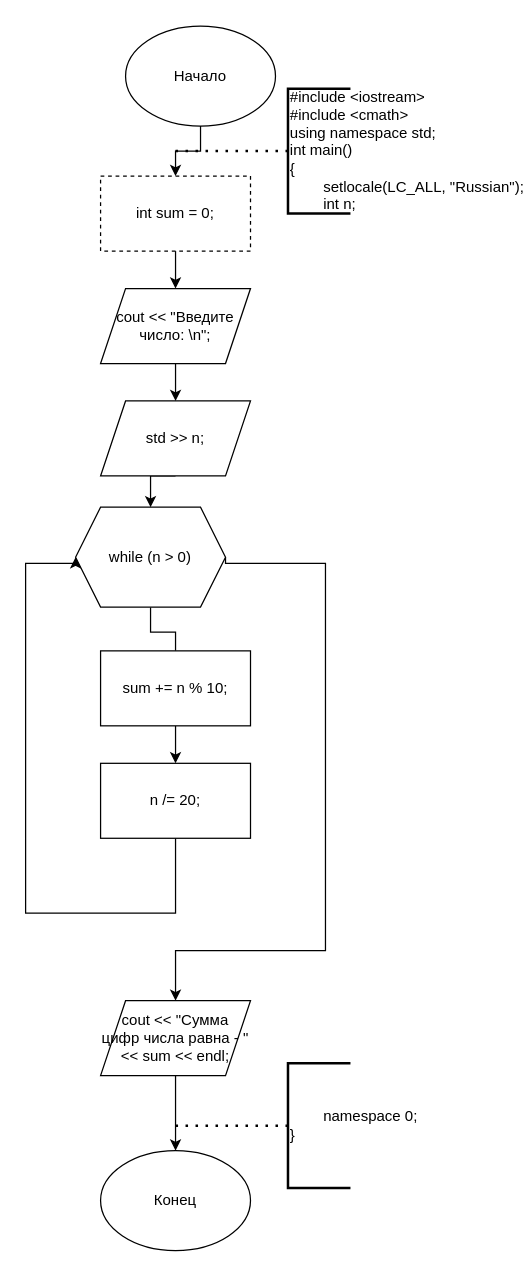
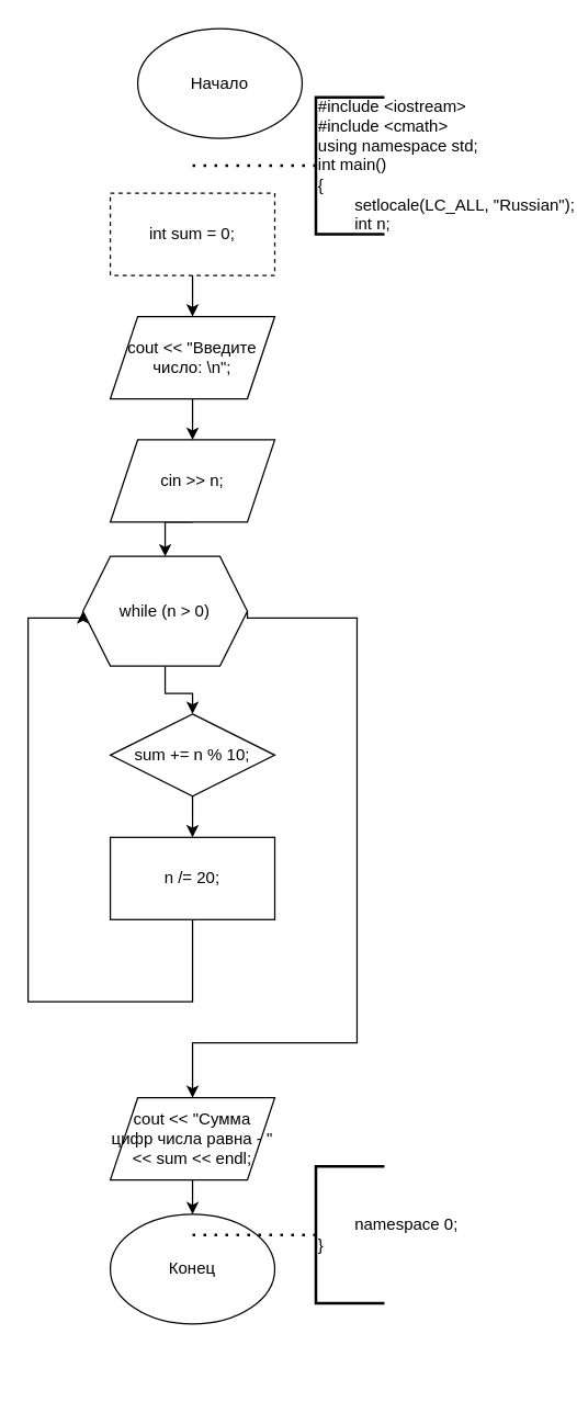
- <mxCell id="2" style="edgeStyle=orthogonalEdgeStyle;rounded=0;orthogonalLoop=1;jettySize=auto;html=1;exitX=0.5;exitY=1;exitDx=0;exitDy=0;entryX=0.5;entryY=0;entryDx=0;entryDy=0;" edge="1" parent="1" source="3" target="5"><mxGeometry relative="1" as="geometry" /></mxCell>
- <mxCell id="11" value="std &amp;gt;&amp;gt; n;" style="shape=parallelogram;perimeter=parallelogramPerimeter;whiteSpace=wrap;html=1;fixedSize=1;" vertex="1" parent="1"><mxGeometry x="80" y="320" width="120" height="60" as="geometry" /></mxCell>
+ <mxCell id="11" value="cin &amp;gt;&amp;gt; n;" style="shape=parallelogram;perimeter=parallelogramPerimeter;whiteSpace=wrap;html=1;fixedSize=1;" vertex="1" parent="1"><mxGeometry x="80" y="320" width="120" height="60" as="geometry" /></mxCell>
- <mxCell id="12" style="edgeStyle=orthogonalEdgeStyle;rounded=0;orthogonalLoop=1;jettySize=auto;html=1;exitX=0.5;exitY=1;exitDx=0;exitDy=0;entryX=0.5;entryY=0;entryDx=0;entryDy=0;endArrow=none;" edge="1" parent="1" source="14" target="16"><mxGeometry relative="1" as="geometry" /></mxCell>
+ <mxCell id="12" style="edgeStyle=orthogonalEdgeStyle;rounded=0;orthogonalLoop=1;jettySize=auto;html=1;exitX=0.5;exitY=1;exitDx=0;exitDy=0;entryX=0.5;entryY=0;entryDx=0;entryDy=0;" edge="1" parent="1" source="14" target="16"><mxGeometry relative="1" as="geometry" /></mxCell>
- <mxCell id="16" value="sum += n % 10;" style="rounded=0;whiteSpace=wrap;html=1;" vertex="1" parent="1"><mxGeometry x="80" y="520" width="120" height="60" as="geometry" /></mxCell>
+ <mxCell id="16" value="sum += n % 10;" style="rhombus;whiteSpace=wrap;html=1;" vertex="1" parent="1"><mxGeometry x="80" y="520" width="120" height="60" as="geometry" /></mxCell>
- <mxCell id="17" value="Конец" style="ellipse;whiteSpace=wrap;html=1;" vertex="1" parent="1"><mxGeometry x="80" y="920" width="120" height="80" as="geometry" /></mxCell>
+ <mxCell id="17" value="Конец" style="ellipse;whiteSpace=wrap;html=1;" vertex="1" parent="1"><mxGeometry x="80" y="885" width="120" height="80" as="geometry" /></mxCell>
